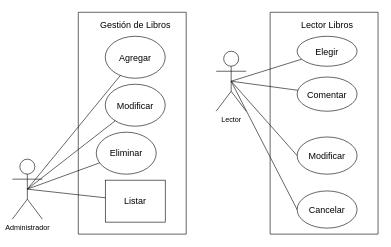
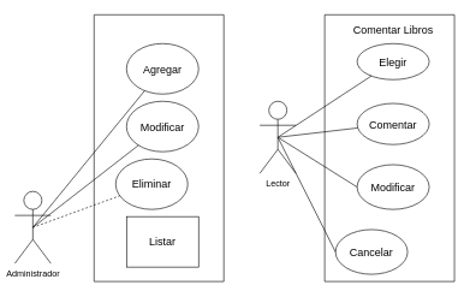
- <mxCell id="3" value="Gestión de Libros" style="text;html=1;align=center;verticalAlign=middle;resizable=0;points=[];autosize=1;strokeColor=none;fontSize=15;" parent="2" vertex="1"><mxGeometry x="30" y="10" width="130" height="20" as="geometry" /></mxCell>
- <mxCell id="14" value="Lector Libros" style="text;html=1;align=center;verticalAlign=middle;resizable=0;points=[];autosize=1;strokeColor=none;fontSize=15;" parent="13" vertex="1"><mxGeometry x="30" y="10" width="130" height="20" as="geometry" /></mxCell>
+ <mxCell id="14" value="Comentar Libros" style="text;html=1;align=center;verticalAlign=middle;resizable=0;points=[];autosize=1;strokeColor=none;fontSize=15;" parent="13" vertex="1"><mxGeometry x="30" y="10" width="130" height="20" as="geometry" /></mxCell>
- <mxCell id="19" value="Lector" style="shape=umlActor;verticalLabelPosition=bottom;verticalAlign=top;html=1;outlineConnect=0;" parent="1" vertex="1"><mxGeometry x="360" y="85" width="50" height="100" as="geometry" /></mxCell>
+ <mxCell id="19" value="Lector" style="shape=umlActor;verticalLabelPosition=bottom;verticalAlign=top;html=1;outlineConnect=0;" parent="1" vertex="1"><mxGeometry x="360" y="140" width="50" height="100" as="geometry" /></mxCell>
- <mxCell id="16" value="Comentar" style="ellipse;whiteSpace=wrap;html=1;fontSize=15;" parent="13" vertex="1"><mxGeometry x="45" y="108" width="100" height="57" as="geometry" /></mxCell>
+ <mxCell id="16" value="Comentar" style="ellipse;whiteSpace=wrap;html=1;fontSize=15;" parent="13" vertex="1"><mxGeometry x="45" y="123" width="100" height="57" as="geometry" /></mxCell>
- <mxCell id="9" value="" style="endArrow=none;html=1;fontSize=15;exitX=0.5;exitY=0.5;exitDx=0;exitDy=0;exitPerimeter=0;" parent="1" source="8" target="6" edge="1"><mxGeometry width="50" height="50" relative="1" as="geometry"><mxPoint x="360" y="240" as="sourcePoint" /><mxPoint x="410" y="190" as="targetPoint" /></mxGeometry></mxCell>
+ <mxCell id="9" value="" style="endArrow=none;html=1;fontSize=15;exitX=0.5;exitY=0.5;exitDx=0;exitDy=0;exitPerimeter=0;dashed=1;" parent="1" source="8" target="6" edge="1"><mxGeometry width="50" height="50" relative="1" as="geometry"><mxPoint x="360" y="240" as="sourcePoint" /><mxPoint x="410" y="190" as="targetPoint" /></mxGeometry></mxCell>
- <mxCell id="12" value="" style="endArrow=none;html=1;fontSize=15;entryX=0.5;entryY=0.5;entryDx=0;entryDy=0;entryPerimeter=0;" parent="1" source="7" target="8" edge="1"><mxGeometry width="50" height="50" relative="1" as="geometry"><mxPoint x="60" y="340" as="sourcePoint" /><mxPoint x="110" y="290" as="targetPoint" /></mxGeometry></mxCell>
- <mxCell id="18" value="Cancelar" style="ellipse;whiteSpace=wrap;html=1;fontSize=15;" parent="13" vertex="1"><mxGeometry x="45" y="298" width="100" height="62" as="geometry" /></mxCell>
+ <mxCell id="18" value="Cancelar" style="ellipse;whiteSpace=wrap;html=1;fontSize=15;" parent="13" vertex="1"><mxGeometry x="15" y="298" width="100" height="62" as="geometry" /></mxCell>
